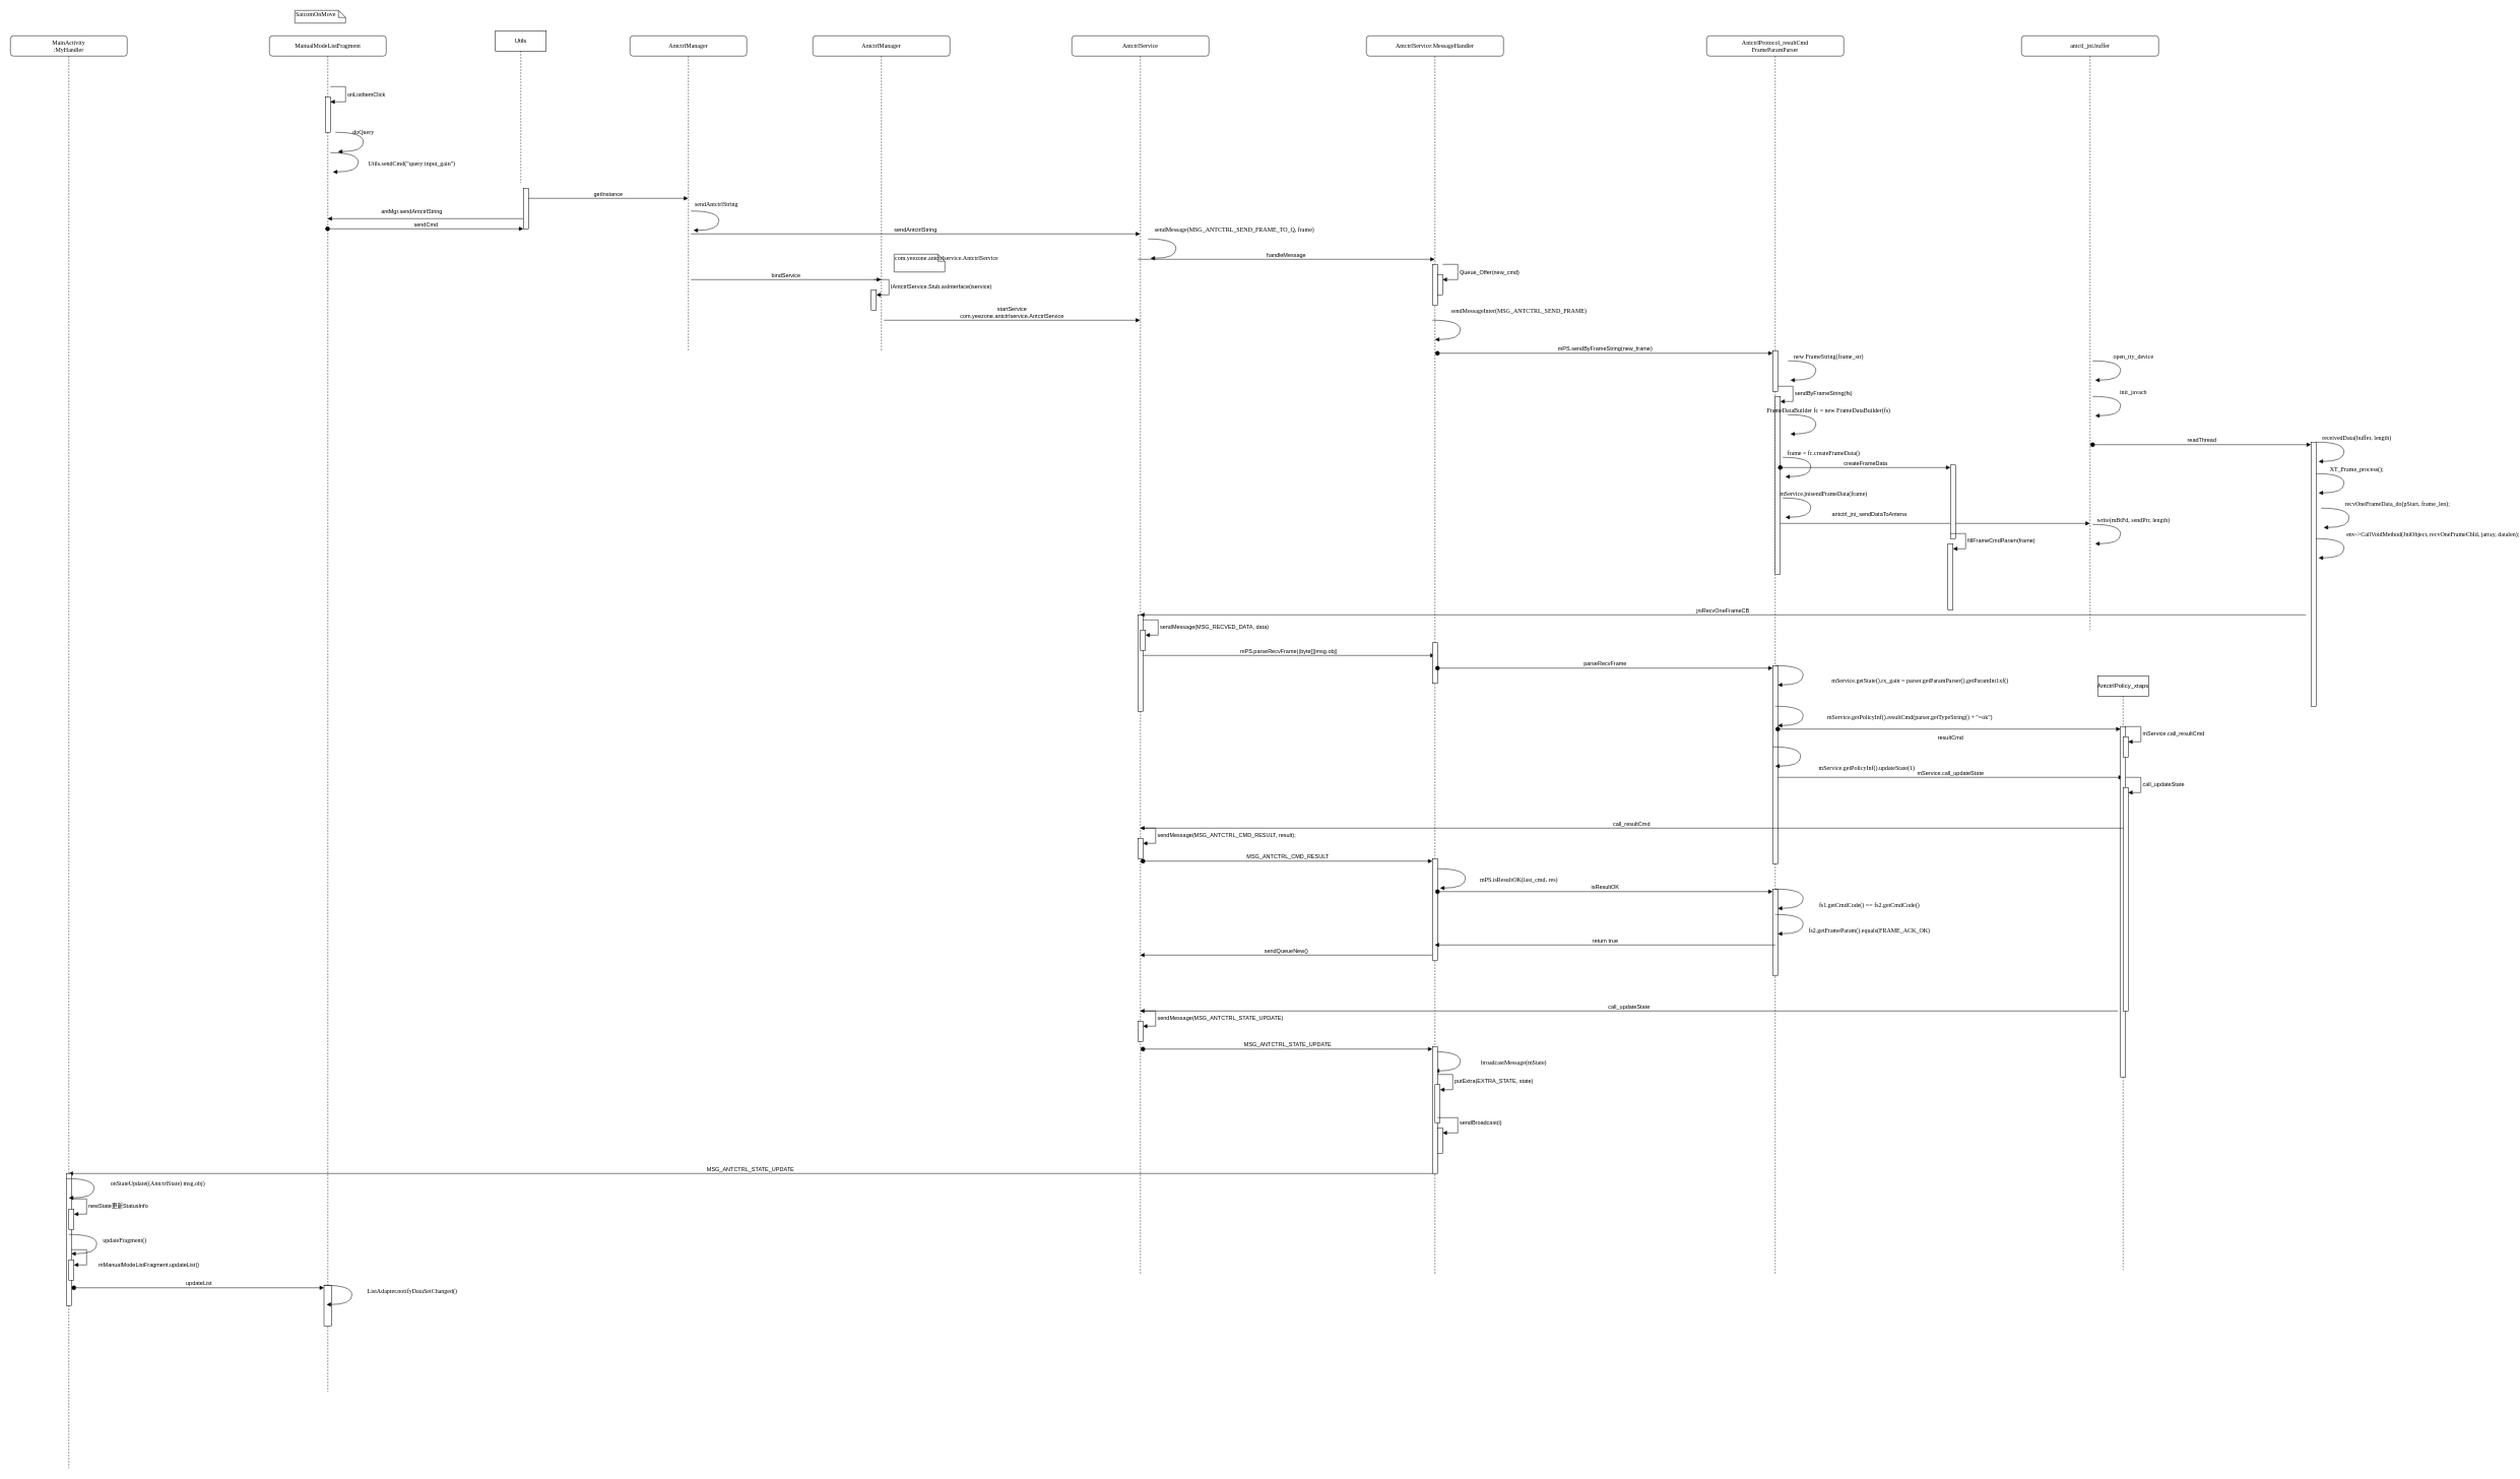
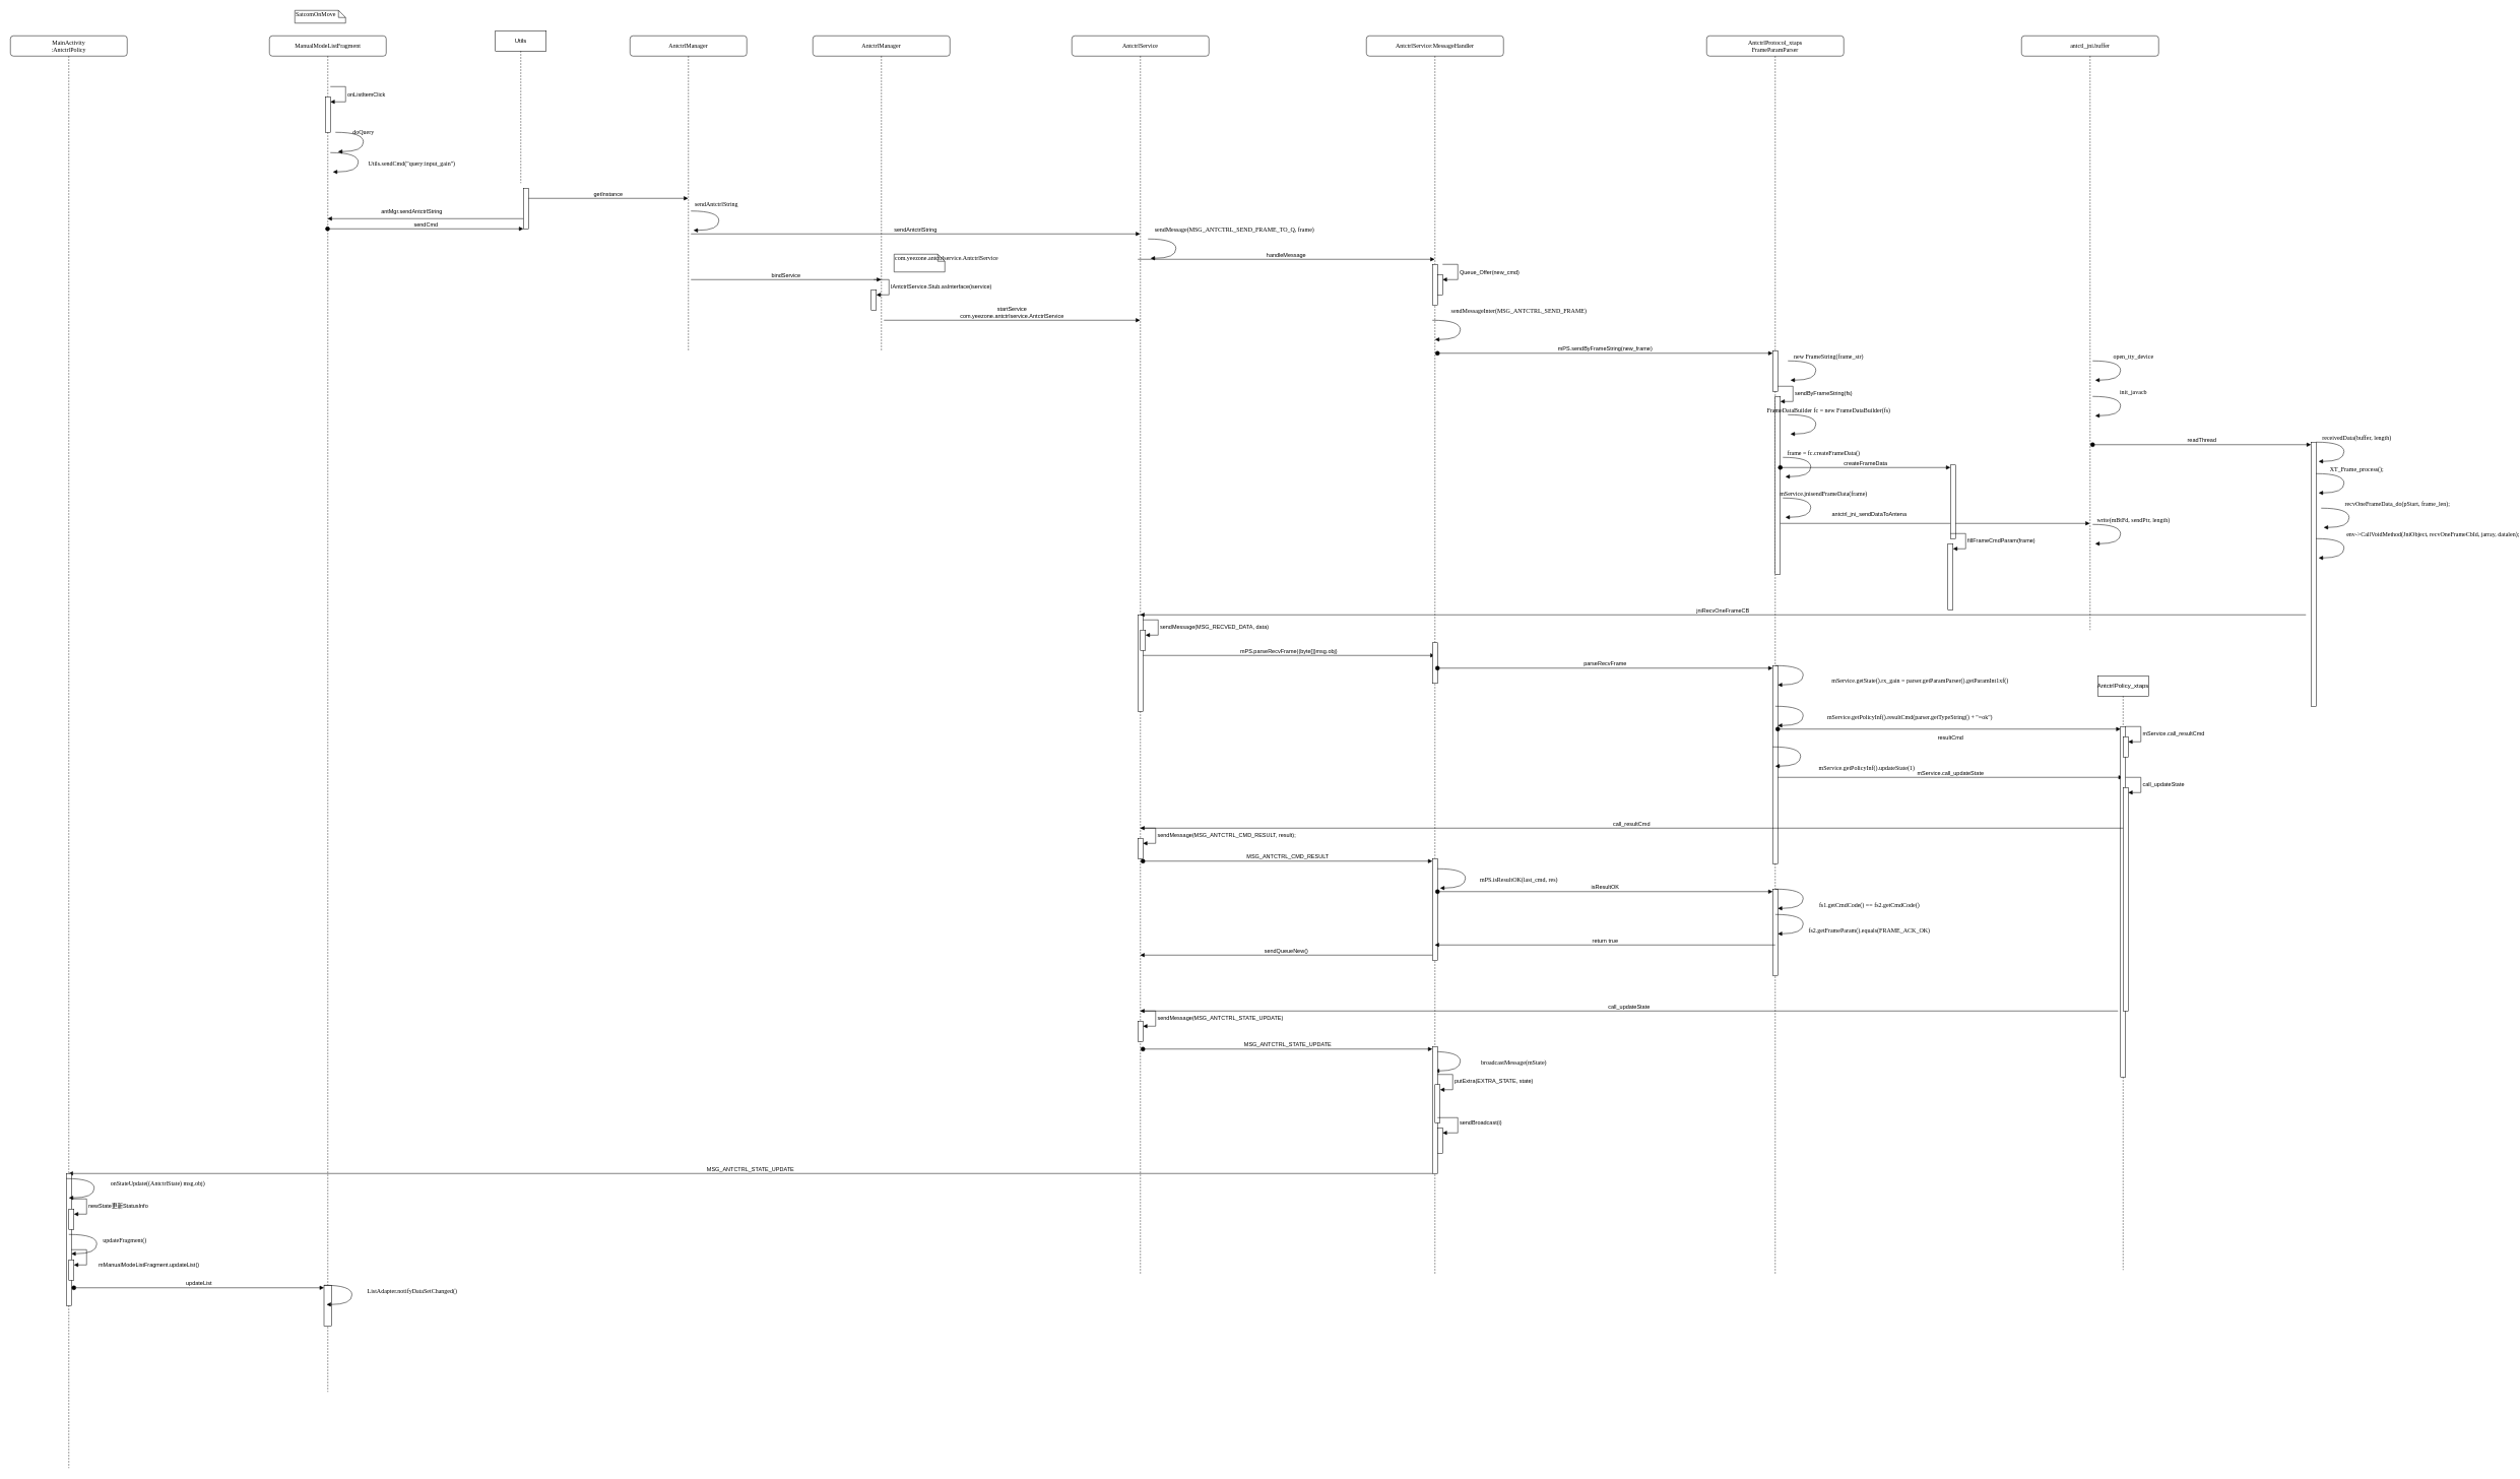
- <mxCell id="97" value="MainActivity&lt;div&gt;:MyHandler&lt;/div&gt;" style="shape=umlLifeline;perimeter=lifelinePerimeter;whiteSpace=wrap;html=1;container=1;collapsible=0;recursiveResize=0;outlineConnect=0;rounded=1;shadow=0;comic=0;labelBackgroundColor=none;strokeWidth=1;fontFamily=Verdana;fontSize=12;align=center;" vertex="1" parent="1"><mxGeometry x="20" y="70" width="230" height="2820" as="geometry" /></mxCell>
+ <mxCell id="97" value="MainActivity&lt;div&gt;:AntctrlPolicy&lt;/div&gt;" style="shape=umlLifeline;perimeter=lifelinePerimeter;whiteSpace=wrap;html=1;container=1;collapsible=0;recursiveResize=0;outlineConnect=0;rounded=1;shadow=0;comic=0;labelBackgroundColor=none;strokeWidth=1;fontFamily=Verdana;fontSize=12;align=center;" vertex="1" parent="1"><mxGeometry x="20" y="70" width="230" height="2820" as="geometry" /></mxCell>
- <mxCell id="50" value="AntctrlProtocol_resultCmd&lt;div&gt;FrameParamParser&lt;br&gt;&lt;/div&gt;" style="shape=umlLifeline;perimeter=lifelinePerimeter;whiteSpace=wrap;html=1;container=1;collapsible=0;recursiveResize=0;outlineConnect=0;rounded=1;shadow=0;comic=0;labelBackgroundColor=none;strokeWidth=1;fontFamily=Verdana;fontSize=12;align=center;" vertex="1" parent="1"><mxGeometry x="3360" y="70" width="270" height="2440" as="geometry" /></mxCell>
+ <mxCell id="50" value="AntctrlProtocol_xtaps&lt;div&gt;FrameParamParser&lt;br&gt;&lt;/div&gt;" style="shape=umlLifeline;perimeter=lifelinePerimeter;whiteSpace=wrap;html=1;container=1;collapsible=0;recursiveResize=0;outlineConnect=0;rounded=1;shadow=0;comic=0;labelBackgroundColor=none;strokeWidth=1;fontFamily=Verdana;fontSize=12;align=center;" vertex="1" parent="1"><mxGeometry x="3360" y="70" width="270" height="2440" as="geometry" /></mxCell>
